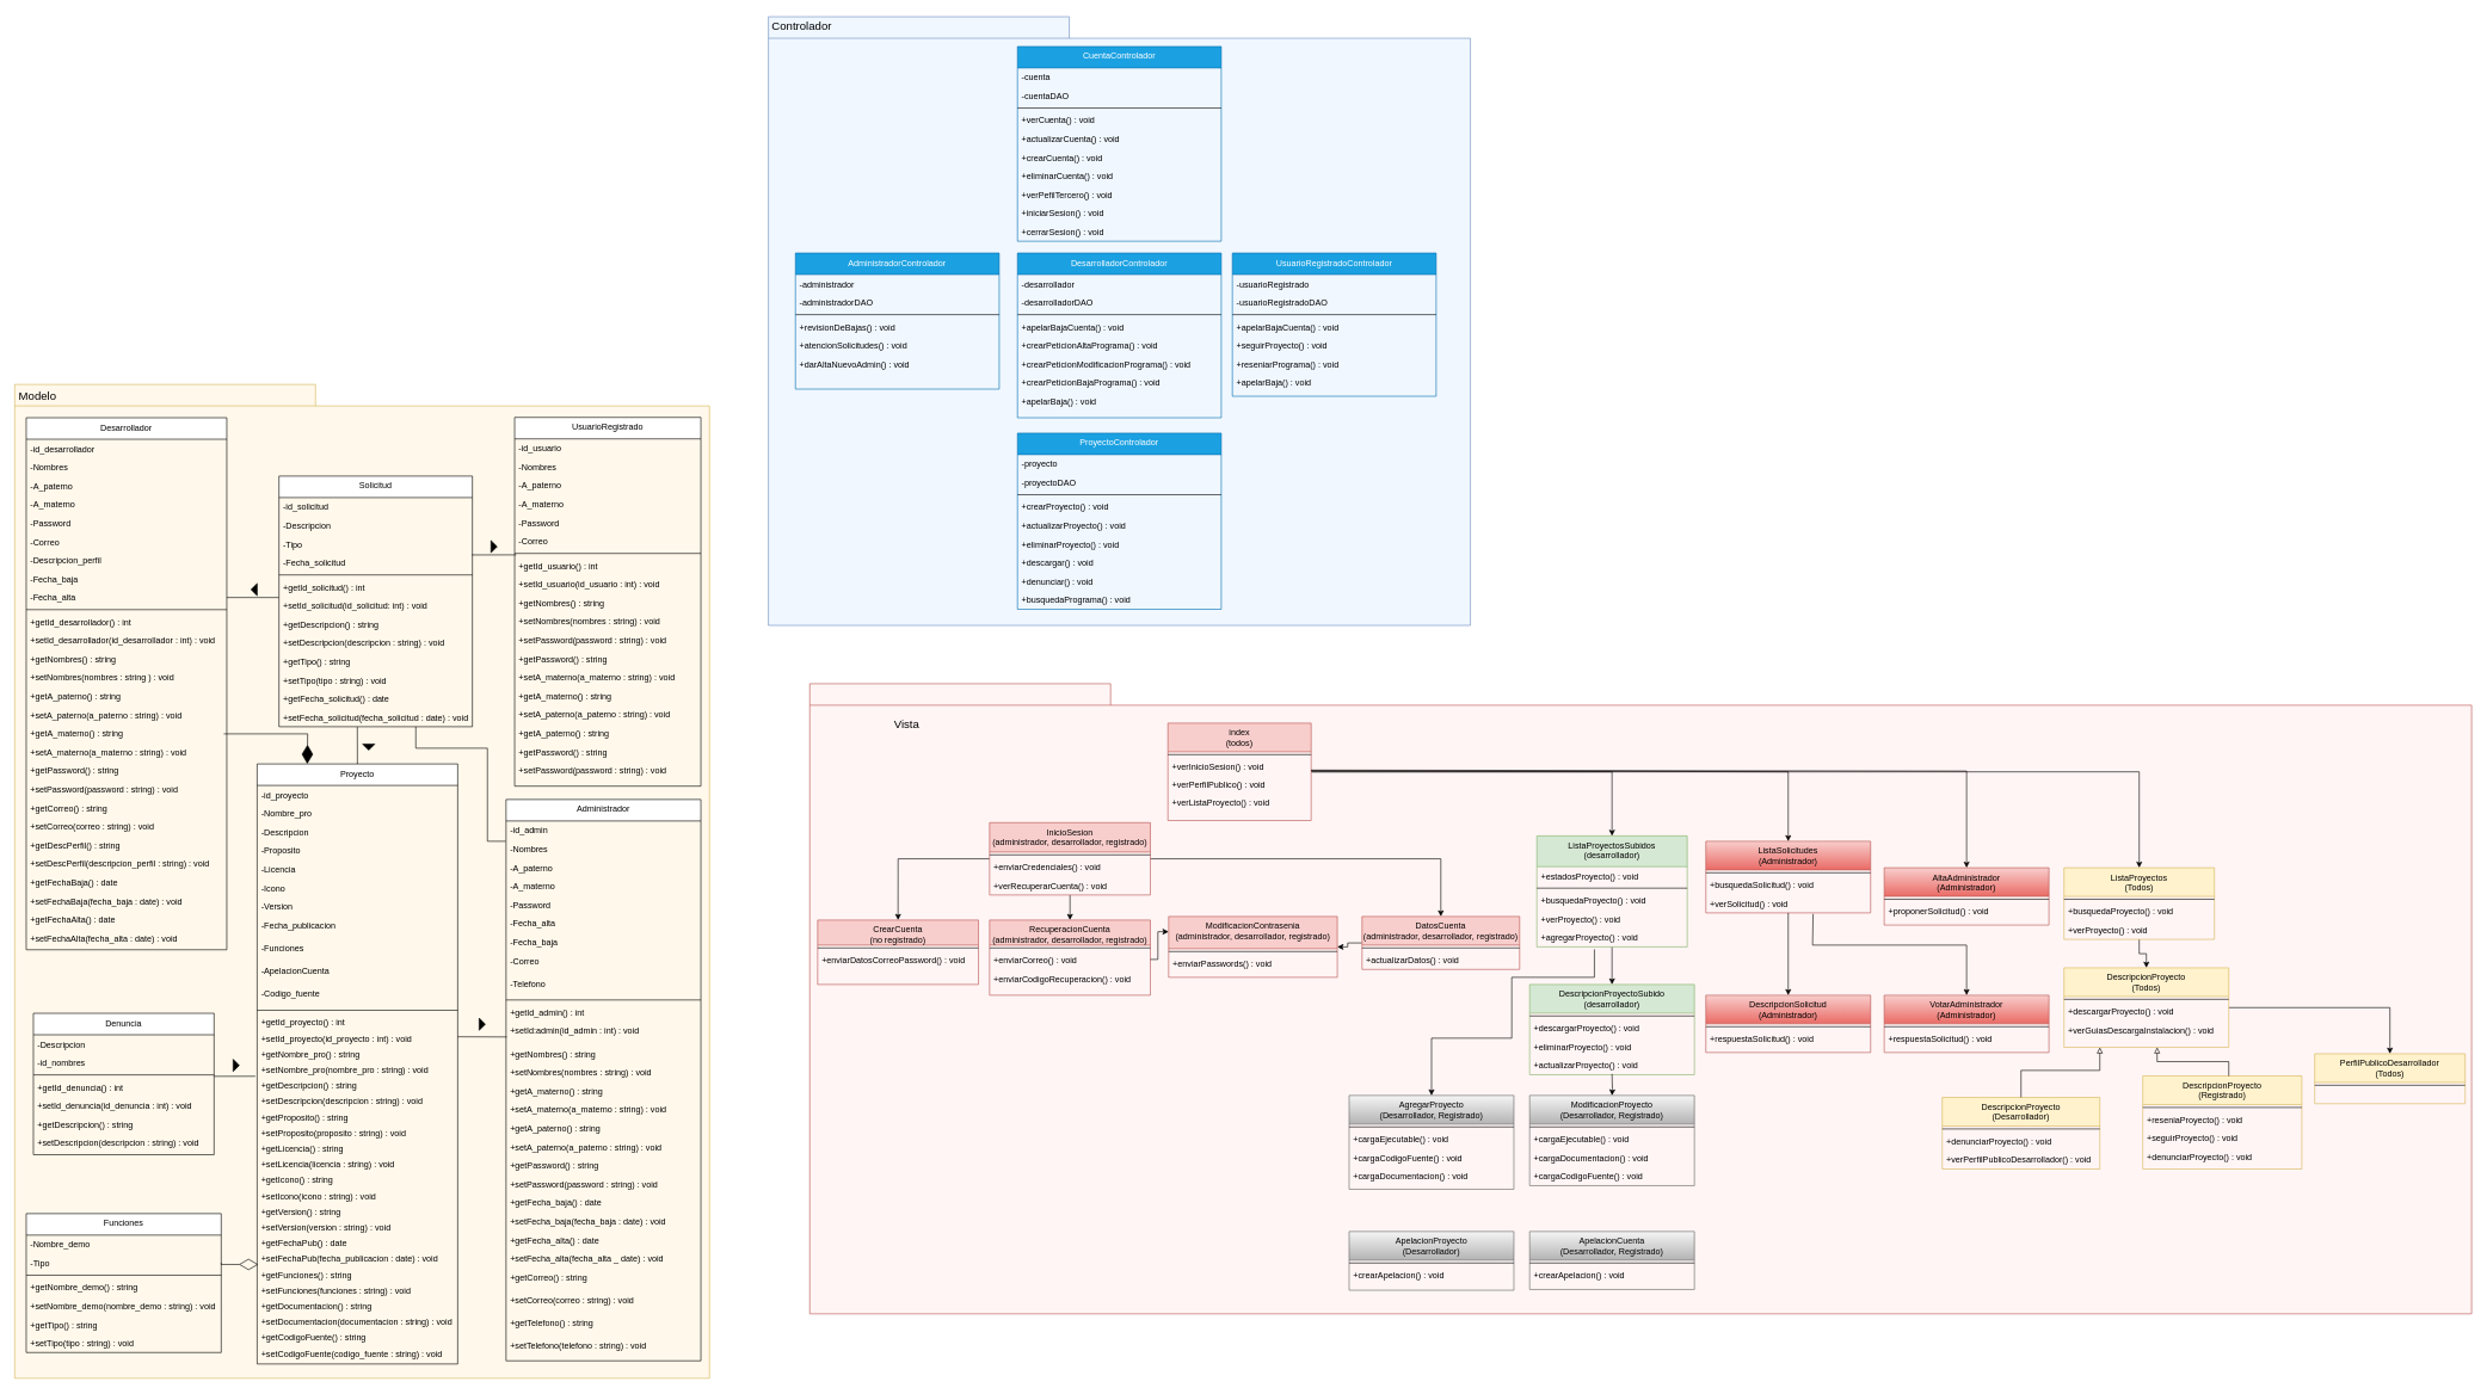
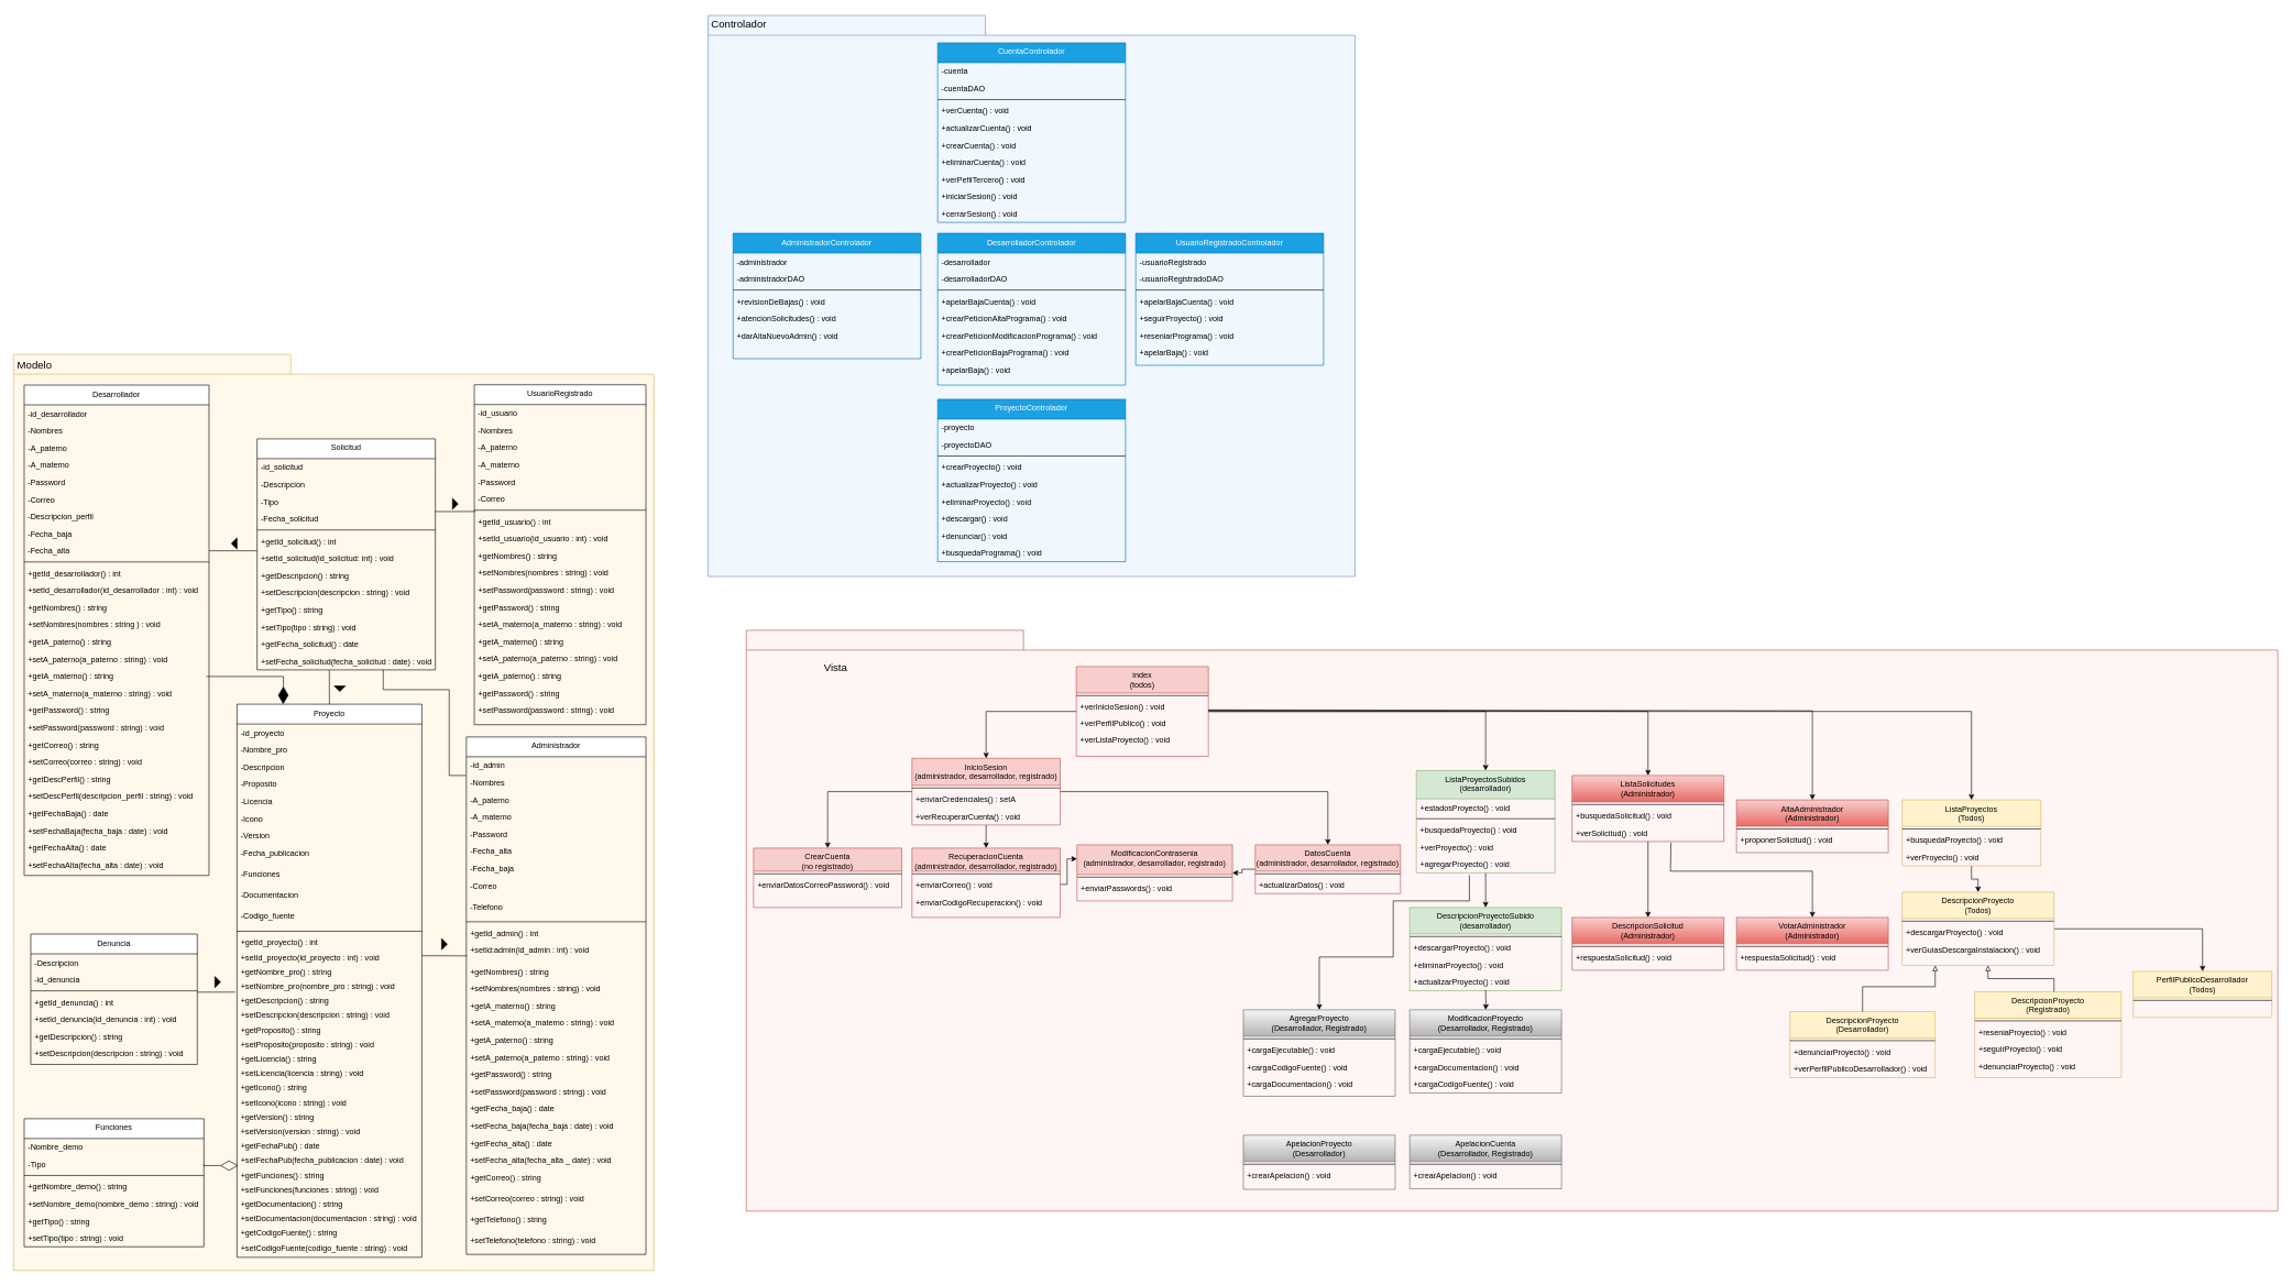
+ <mxCell id="208" style="edgeStyle=orthogonalEdgeStyle;rounded=0;orthogonalLoop=1;jettySize=auto;html=1;" parent="1" source="211" target="204" edge="1"><mxGeometry relative="1" as="geometry" /></mxCell>
- <mxCell id="206" value="+enviarCredenciales() : void" style="text;align=left;verticalAlign=top;spacingLeft=4;spacingRight=4;overflow=hidden;rotatable=0;points=[[0,0.5],[1,0.5]];portConstraint=eastwest;" parent="204" vertex="1"><mxGeometry y="49" width="224.5" height="26" as="geometry" /></mxCell>
+ <mxCell id="206" value="+enviarCredenciales() : setA" style="text;align=left;verticalAlign=top;spacingLeft=4;spacingRight=4;overflow=hidden;rotatable=0;points=[[0,0.5],[1,0.5]];portConstraint=eastwest;" parent="204" vertex="1"><mxGeometry y="49" width="224.5" height="26" as="geometry" /></mxCell>
- <mxCell id="45" value="-ApelacionCuenta" style="text;align=left;verticalAlign=top;spacingLeft=4;spacingRight=4;overflow=hidden;rotatable=0;points=[[0,0.5],[1,0.5]];portConstraint=eastwest;rounded=0;shadow=0;html=0;" parent="35" vertex="1"><mxGeometry y="276" width="280" height="32" as="geometry" /></mxCell>
+ <mxCell id="45" value="-Documentacion" style="text;align=left;verticalAlign=top;spacingLeft=4;spacingRight=4;overflow=hidden;rotatable=0;points=[[0,0.5],[1,0.5]];portConstraint=eastwest;rounded=0;shadow=0;html=0;" parent="35" vertex="1"><mxGeometry y="276" width="280" height="32" as="geometry" /></mxCell>
- <mxCell id="304" value="-id_nombres" style="text;align=left;verticalAlign=top;spacingLeft=4;spacingRight=4;overflow=hidden;rotatable=0;points=[[0,0.5],[1,0.5]];portConstraint=eastwest;" parent="302" vertex="1"><mxGeometry y="56" width="252.25" height="26" as="geometry" /></mxCell>
+ <mxCell id="304" value="-id_denuncia" style="text;align=left;verticalAlign=top;spacingLeft=4;spacingRight=4;overflow=hidden;rotatable=0;points=[[0,0.5],[1,0.5]];portConstraint=eastwest;" parent="302" vertex="1"><mxGeometry y="56" width="252.25" height="26" as="geometry" /></mxCell>
